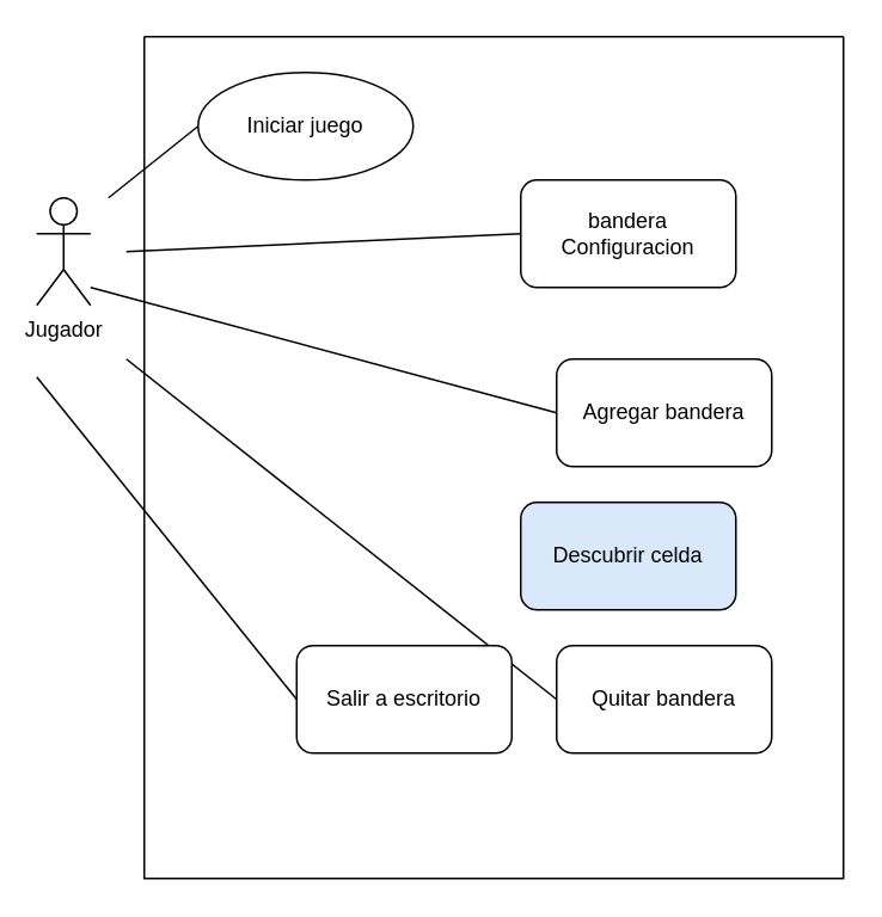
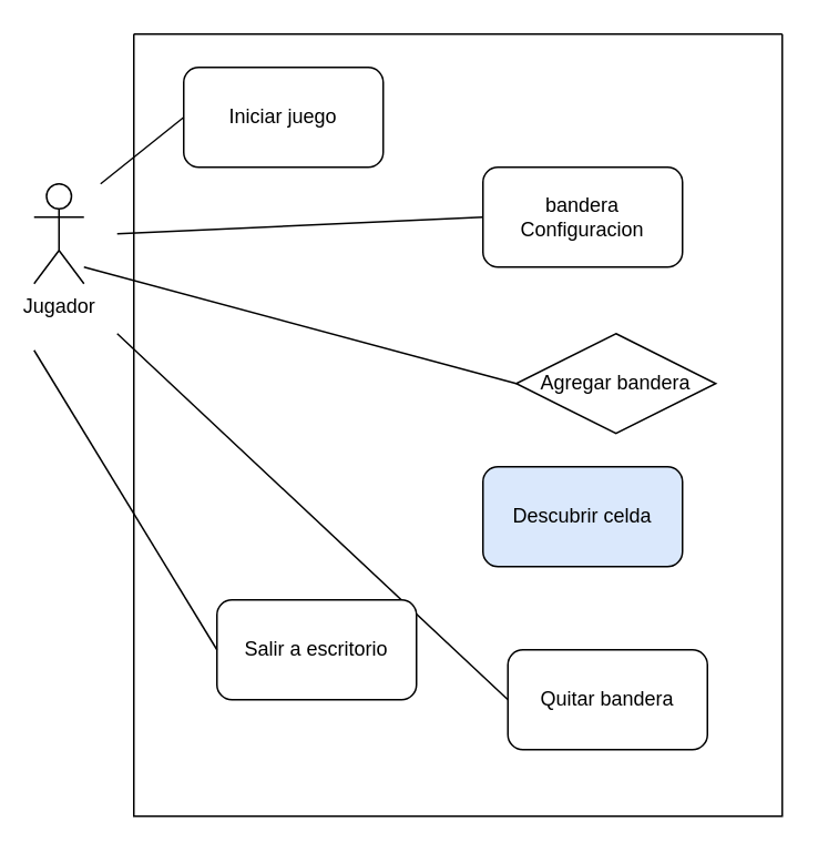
- <mxCell id="8" value="Iniciar juego" style="ellipse;whiteSpace=wrap;html=1;" parent="3" vertex="1"><mxGeometry x="30" y="20" width="120" height="60" as="geometry" /></mxCell>
+ <mxCell id="8" value="Iniciar juego" style="rounded=1;whiteSpace=wrap;html=1;" parent="3" vertex="1"><mxGeometry x="30" y="20" width="120" height="60" as="geometry" /></mxCell>
- <mxCell id="11" value="Agregar bandera" style="rounded=1;whiteSpace=wrap;html=1;" parent="3" vertex="1"><mxGeometry x="230" y="180" width="120" height="60" as="geometry" /></mxCell>
+ <mxCell id="11" value="Agregar bandera" style="rhombus;whiteSpace=wrap;html=1;" parent="3" vertex="1"><mxGeometry x="230" y="180" width="120" height="60" as="geometry" /></mxCell>
- <mxCell id="9" value="Salir a escritorio" style="rounded=1;whiteSpace=wrap;html=1;" parent="3" vertex="1"><mxGeometry x="85" y="340" width="120" height="60" as="geometry" /></mxCell>
+ <mxCell id="9" value="Salir a escritorio" style="rounded=1;whiteSpace=wrap;html=1;" parent="3" vertex="1"><mxGeometry x="50" y="340" width="120" height="60" as="geometry" /></mxCell>
- <mxCell id="4" value="Quitar bandera" style="rounded=1;whiteSpace=wrap;html=1;" parent="3" vertex="1"><mxGeometry x="230" y="340" width="120" height="60" as="geometry" /></mxCell>
+ <mxCell id="4" value="Quitar bandera" style="rounded=1;whiteSpace=wrap;html=1;" parent="3" vertex="1"><mxGeometry x="225" y="370" width="120" height="60" as="geometry" /></mxCell>
